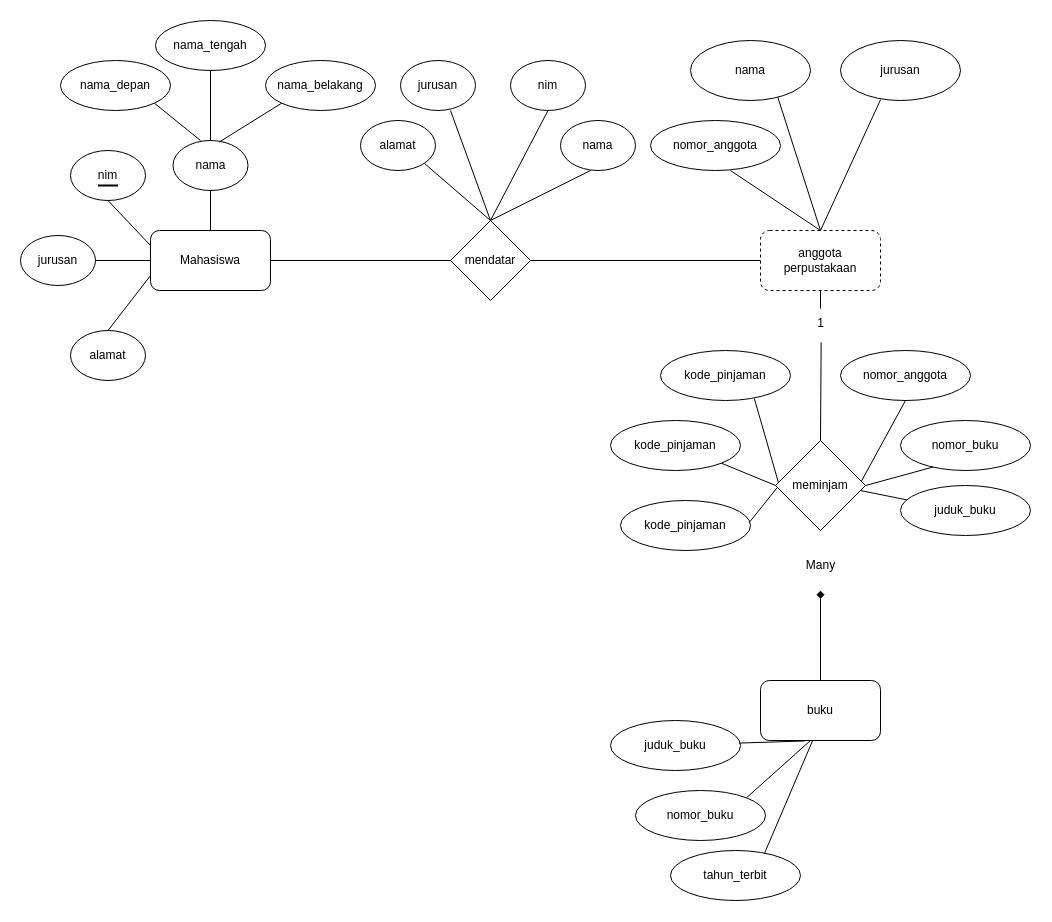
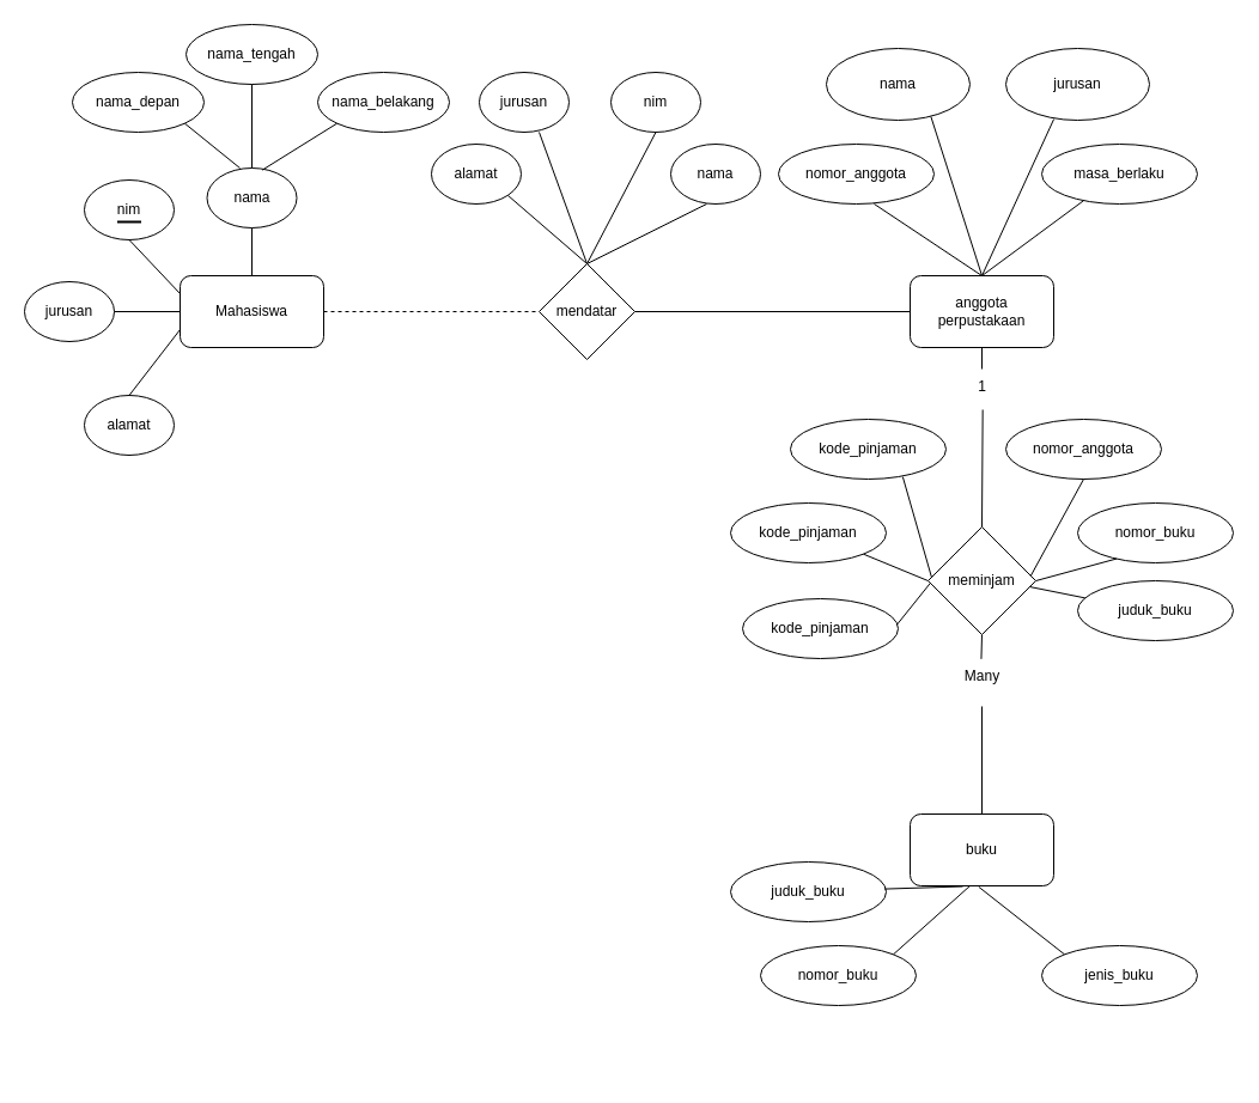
+ <mxCell id="34" value="masa_berlaku" style="ellipse;whiteSpace=wrap;html=1;" vertex="1" parent="1"><mxGeometry x="870" y="120" width="130" height="50" as="geometry" /></mxCell>
+ <mxCell id="38" value="" style="endArrow=none;html=1;rounded=0;entryX=0.5;entryY=0;entryDx=0;entryDy=0;" edge="1" parent="1" source="34" target="5"><mxGeometry width="50" height="50" relative="1" as="geometry"><mxPoint x="890" y="180" as="sourcePoint" /><mxPoint x="780" y="230" as="targetPoint" /></mxGeometry></mxCell>
- <mxCell id="4" value="" style="endArrow=none;html=1;rounded=0;exitX=1;exitY=0.5;exitDx=0;exitDy=0;entryX=0;entryY=0.5;entryDx=0;entryDy=0;" edge="1" parent="1" source="2" target="3"><mxGeometry width="50" height="50" relative="1" as="geometry"><mxPoint x="370" y="380" as="sourcePoint" /><mxPoint x="420" y="330" as="targetPoint" /></mxGeometry></mxCell>
+ <mxCell id="4" value="" style="endArrow=none;html=1;rounded=0;exitX=1;exitY=0.5;exitDx=0;exitDy=0;entryX=0;entryY=0.5;entryDx=0;entryDy=0;dashed=1;" edge="1" parent="1" source="2" target="3"><mxGeometry width="50" height="50" relative="1" as="geometry"><mxPoint x="370" y="380" as="sourcePoint" /><mxPoint x="420" y="330" as="targetPoint" /></mxGeometry></mxCell>
- <mxCell id="5" value="anggota&lt;div&gt;perpustakaan&lt;/div&gt;" style="rounded=1;whiteSpace=wrap;html=1;dashed=1;" vertex="1" parent="1"><mxGeometry x="760" y="230" width="120" height="60" as="geometry" /></mxCell>
+ <mxCell id="5" value="anggota&lt;div&gt;perpustakaan&lt;/div&gt;" style="rounded=1;whiteSpace=wrap;html=1;" vertex="1" parent="1"><mxGeometry x="760" y="230" width="120" height="60" as="geometry" /></mxCell>
+ <mxCell id="56" value="" style="endArrow=none;html=1;rounded=0;entryX=0.5;entryY=1;entryDx=0;entryDy=0;exitX=0.489;exitY=0.012;exitDx=0;exitDy=0;exitPerimeter=0;" edge="1" parent="1" source="55" target="39"><mxGeometry width="50" height="50" relative="1" as="geometry"><mxPoint x="730" y="630" as="sourcePoint" /><mxPoint x="780" y="580" as="targetPoint" /></mxGeometry></mxCell>
- <mxCell id="57" value="" style="endArrow=diamond;html=1;rounded=0;entryX=0.5;entryY=1.333;entryDx=0;entryDy=0;entryPerimeter=0;exitX=0.5;exitY=0;exitDx=0;exitDy=0;" edge="1" parent="1" source="58" target="55"><mxGeometry width="50" height="50" relative="1" as="geometry"><mxPoint x="720" y="650" as="sourcePoint" /><mxPoint x="670" y="730" as="targetPoint" /></mxGeometry></mxCell>
+ <mxCell id="57" value="" style="endArrow=none;html=1;rounded=0;entryX=0.5;entryY=1.333;entryDx=0;entryDy=0;entryPerimeter=0;exitX=0.5;exitY=0;exitDx=0;exitDy=0;" edge="1" parent="1" source="58" target="55"><mxGeometry width="50" height="50" relative="1" as="geometry"><mxPoint x="720" y="650" as="sourcePoint" /><mxPoint x="670" y="730" as="targetPoint" /></mxGeometry></mxCell>
+ <mxCell id="66" value="" style="endArrow=none;html=1;rounded=0;entryX=0.478;entryY=1.015;entryDx=0;entryDy=0;entryPerimeter=0;exitX=0;exitY=0;exitDx=0;exitDy=0;" edge="1" parent="1" source="60" target="58"><mxGeometry width="50" height="50" relative="1" as="geometry"><mxPoint x="780" y="830" as="sourcePoint" /><mxPoint x="830" y="780" as="targetPoint" /></mxGeometry></mxCell>
- <mxCell id="65" value="" style="endArrow=none;html=1;rounded=0;entryX=0.433;entryY=1.008;entryDx=0;entryDy=0;entryPerimeter=0;exitX=0.724;exitY=0.052;exitDx=0;exitDy=0;exitPerimeter=0;" edge="1" parent="1" source="62" target="58"><mxGeometry width="50" height="50" relative="1" as="geometry"><mxPoint x="660" y="830" as="sourcePoint" /><mxPoint x="710" y="780" as="targetPoint" /></mxGeometry></mxCell>
+ <mxCell id="60" value="jenis_buku" style="ellipse;whiteSpace=wrap;html=1;" vertex="1" parent="1"><mxGeometry x="870" y="790" width="130" height="50" as="geometry" /></mxCell>
- <mxCell id="62" value="tahun_terbit" style="ellipse;whiteSpace=wrap;html=1;" vertex="1" parent="1"><mxGeometry x="670" y="850" width="130" height="50" as="geometry" /></mxCell>
